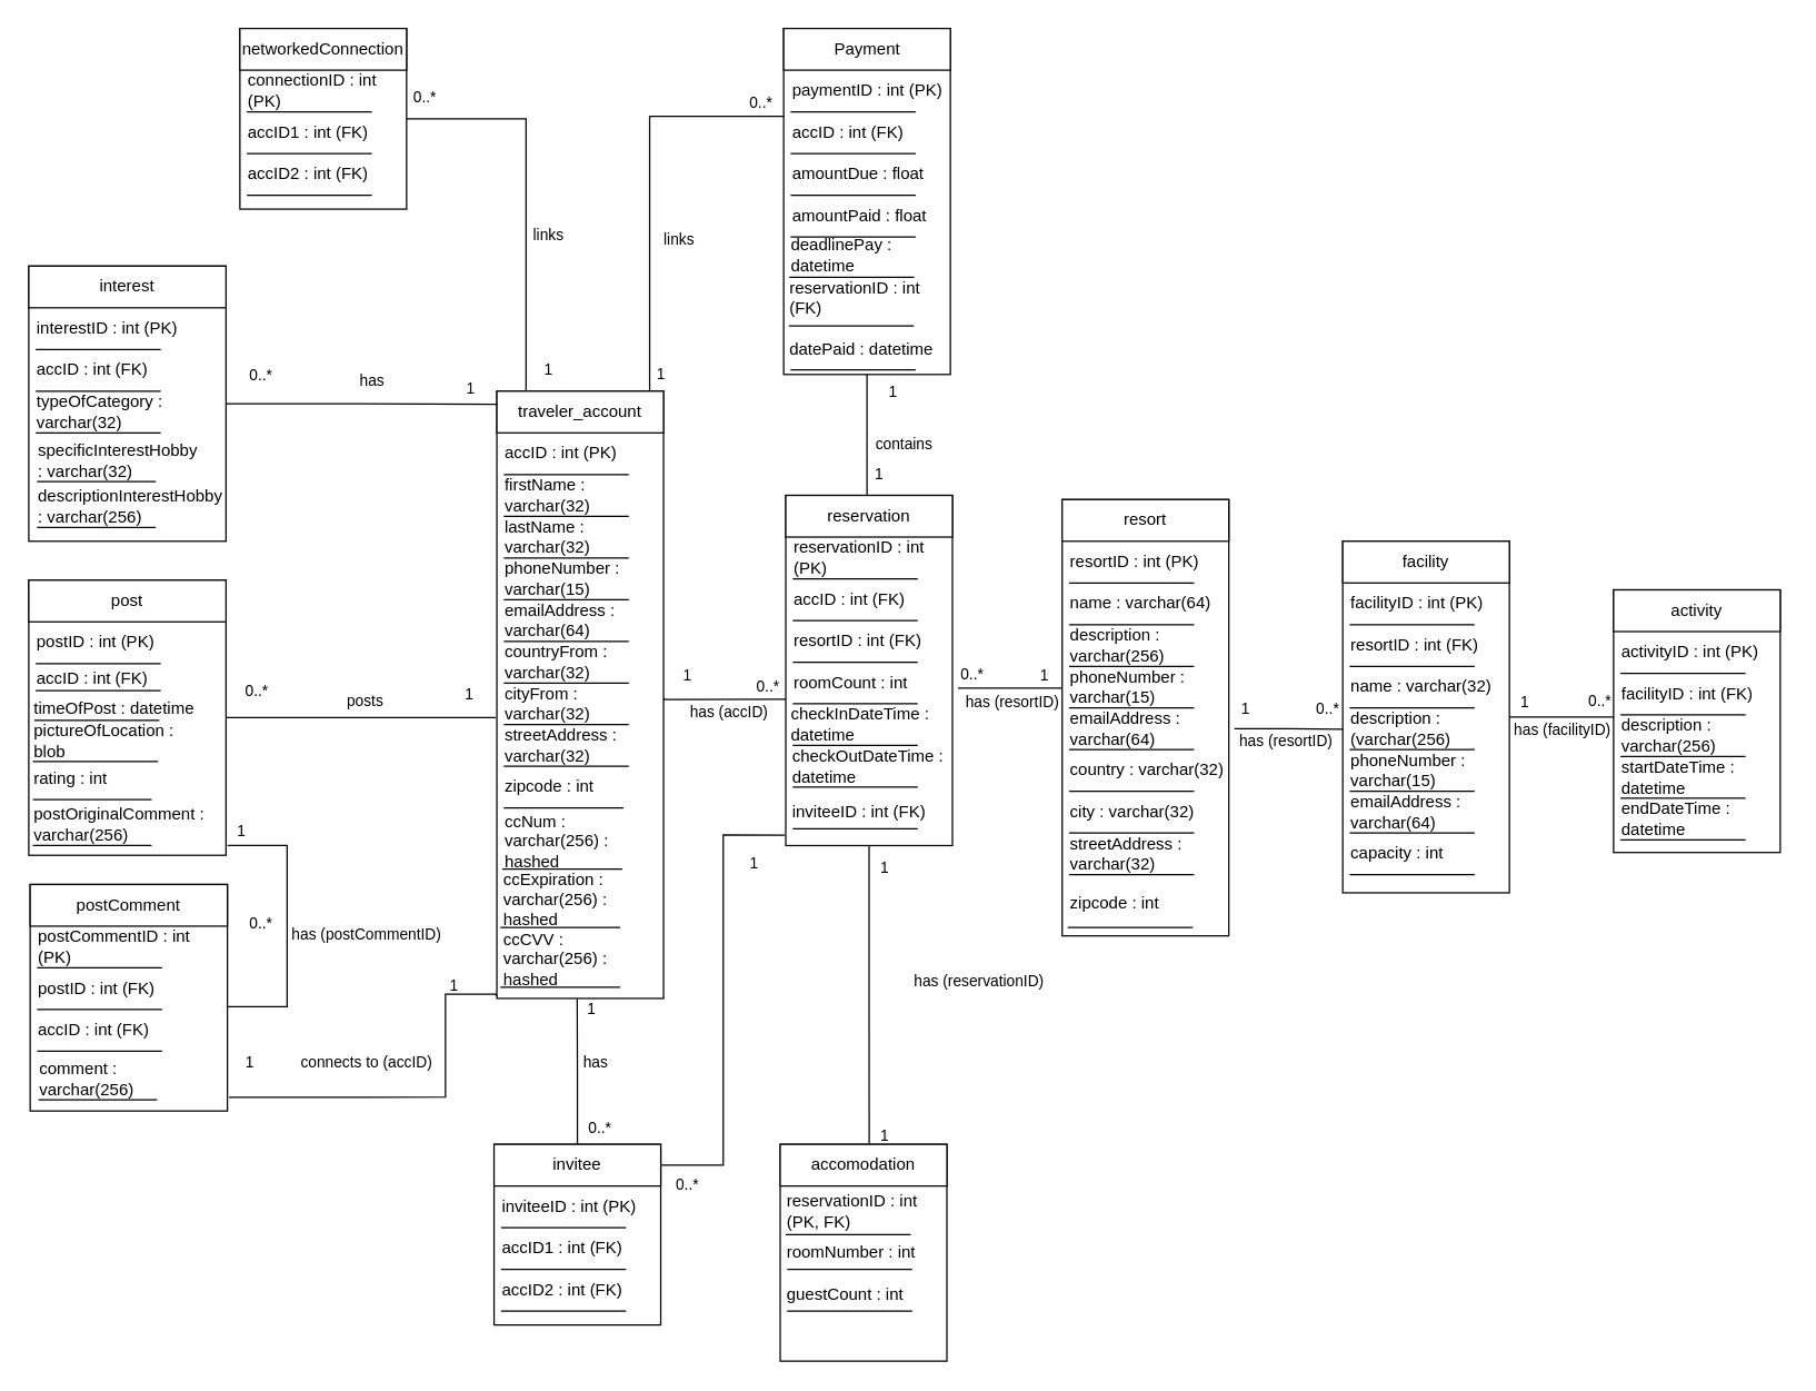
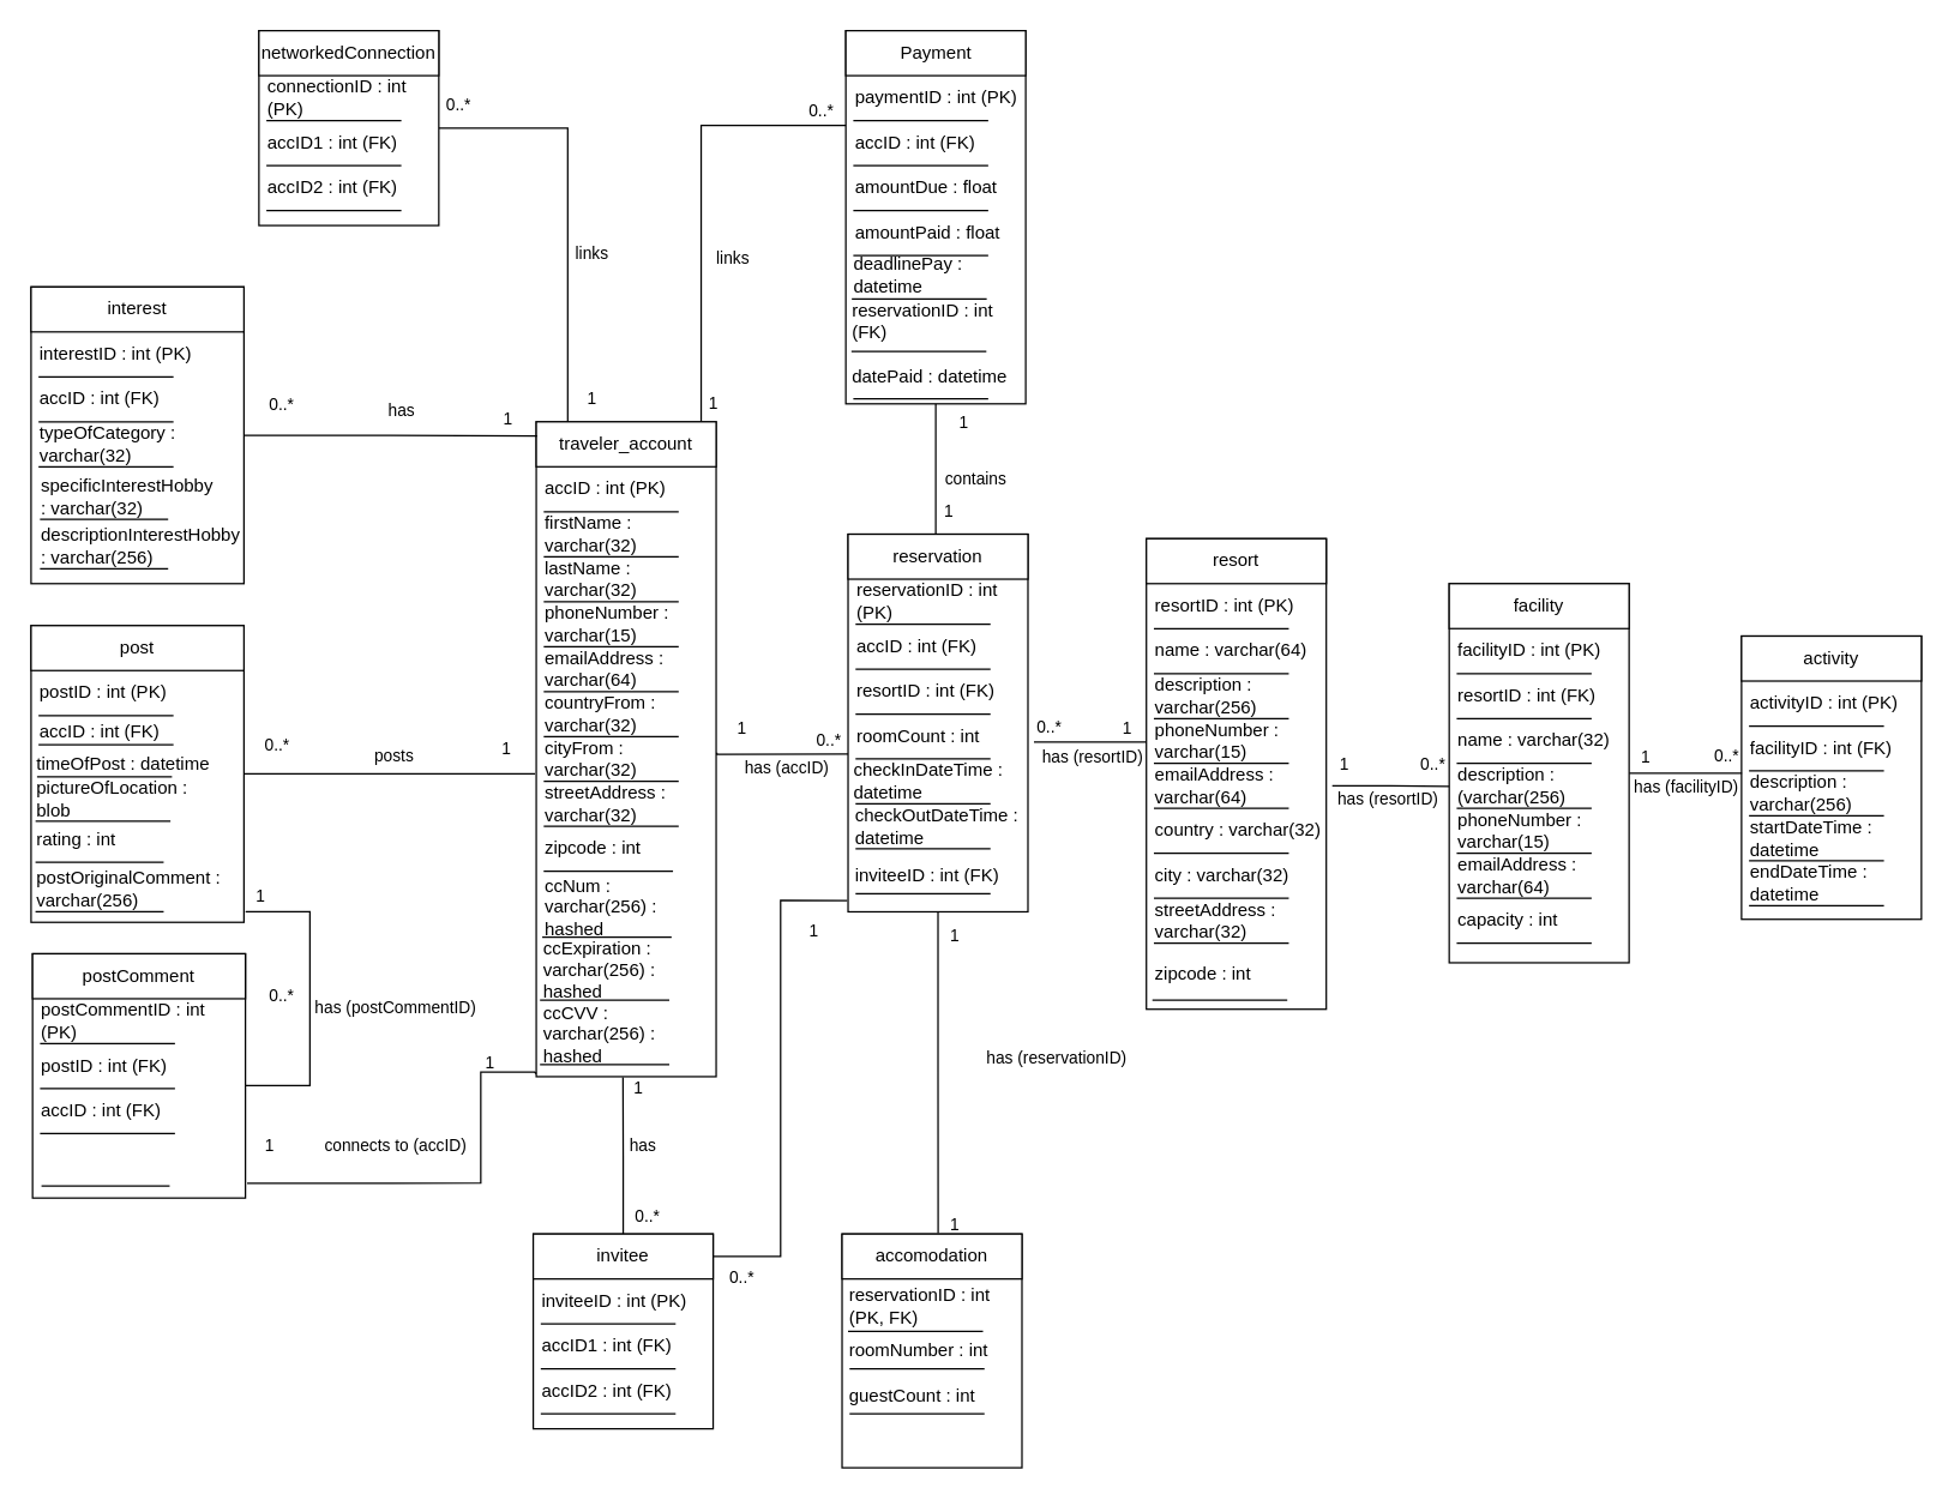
- <mxCell id="150" value="comment : varchar(256)" style="text;html=1;strokeColor=none;fillColor=none;align=left;verticalAlign=middle;whiteSpace=wrap;rounded=0;movable=1;resizable=1;rotatable=1;deletable=1;editable=1;locked=0;connectable=1;" parent="149" vertex="1"><mxGeometry width="110.2" height="30" as="geometry" /></mxCell>
